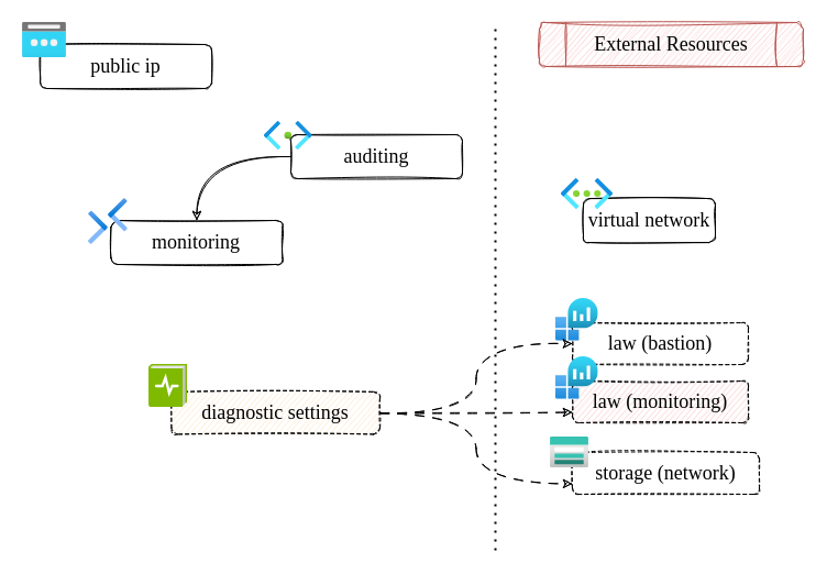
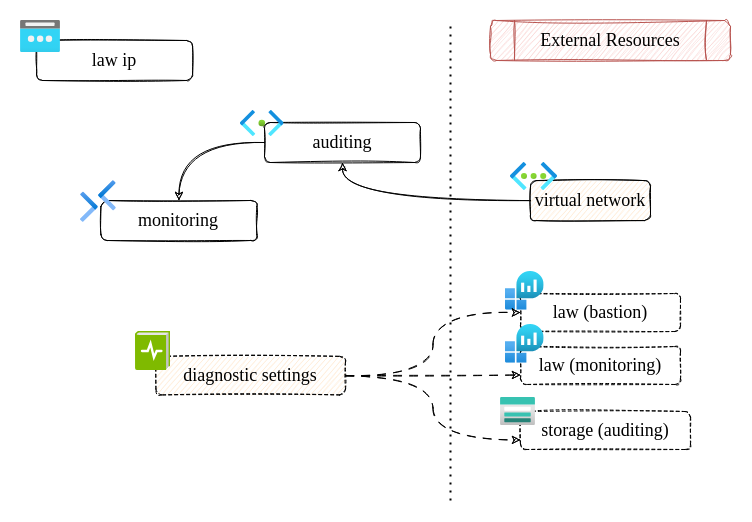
- <mxCell id="14" value="public ip" style="rounded=1;whiteSpace=wrap;html=1;sketch=1;fontFamily=Architects Daughter;fontSource=https%3A%2F%2Ffonts.googleapis.com%2Fcss%3Ffamily%3DArchitects%2BDaughter;fontSize=18;" vertex="1" parent="1"><mxGeometry x="36.08" y="40" width="156" height="40" as="geometry" /></mxCell>
+ <mxCell id="14" value="law ip" style="rounded=1;whiteSpace=wrap;html=1;sketch=1;fontFamily=Architects Daughter;fontSource=https%3A%2F%2Ffonts.googleapis.com%2Fcss%3Ffamily%3DArchitects%2BDaughter;fontSize=18;" vertex="1" parent="1"><mxGeometry x="36.08" y="40" width="156" height="40" as="geometry" /></mxCell>
+ <mxCell id="6" value="" style="edgeStyle=orthogonalEdgeStyle;rounded=0;orthogonalLoop=1;jettySize=auto;html=1;sketch=1;strokeColor=default;align=center;verticalAlign=middle;fontFamily=Architects Daughter;fontSource=https%3A%2F%2Ffonts.googleapis.com%2Fcss%3Ffamily%3DArchitects%2BDaughter;fontSize=18;fontColor=default;labelBackgroundColor=default;endArrow=classic;endFill=1;curved=1;" edge="1" parent="1" source="7" target="10"><mxGeometry relative="1" as="geometry" /></mxCell>
- <mxCell id="7" value="virtual network" style="rounded=1;whiteSpace=wrap;html=1;sketch=1;fontFamily=Architects Daughter;fontSource=https%3A%2F%2Ffonts.googleapis.com%2Fcss%3Ffamily%3DArchitects%2BDaughter;fontSize=18;" vertex="1" parent="1"><mxGeometry x="530" y="180.07" width="120" height="40" as="geometry" /></mxCell>
+ <mxCell id="7" value="virtual network" style="rounded=1;whiteSpace=wrap;html=1;sketch=1;fontFamily=Architects Daughter;fontSource=https%3A%2F%2Ffonts.googleapis.com%2Fcss%3Ffamily%3DArchitects%2BDaughter;fontSize=18;fillColor=#ffe6cc;" vertex="1" parent="1"><mxGeometry x="530" y="180.07" width="120" height="40" as="geometry" /></mxCell>
- <mxCell id="24" value="law (monitoring)" style="rounded=1;whiteSpace=wrap;html=1;sketch=1;fontFamily=Architects Daughter;fontSource=https%3A%2F%2Ffonts.googleapis.com%2Fcss%3Ffamily%3DArchitects%2BDaughter;fontSize=18;dashed=1;fillColor=#f8cecc;" vertex="1" parent="1"><mxGeometry x="520" y="346.01" width="160" height="37.99" as="geometry" /></mxCell>
+ <mxCell id="24" value="law (monitoring)" style="rounded=1;whiteSpace=wrap;html=1;sketch=1;fontFamily=Architects Daughter;fontSource=https%3A%2F%2Ffonts.googleapis.com%2Fcss%3Ffamily%3DArchitects%2BDaughter;fontSize=18;dashed=1;" vertex="1" parent="1"><mxGeometry x="520" y="346.01" width="160" height="37.99" as="geometry" /></mxCell>
- <mxCell id="18" value="storage (network)" style="rounded=1;whiteSpace=wrap;html=1;sketch=1;fontFamily=Architects Daughter;fontSource=https%3A%2F%2Ffonts.googleapis.com%2Fcss%3Ffamily%3DArchitects%2BDaughter;fontSize=18;dashed=1;" vertex="1" parent="1"><mxGeometry x="520" y="411.01" width="170" height="37.99" as="geometry" /></mxCell>
+ <mxCell id="18" value="storage (auditing)" style="rounded=1;whiteSpace=wrap;html=1;sketch=1;fontFamily=Architects Daughter;fontSource=https%3A%2F%2Ffonts.googleapis.com%2Fcss%3Ffamily%3DArchitects%2BDaughter;fontSize=18;dashed=1;" vertex="1" parent="1"><mxGeometry x="520" y="411.01" width="170" height="37.99" as="geometry" /></mxCell>
